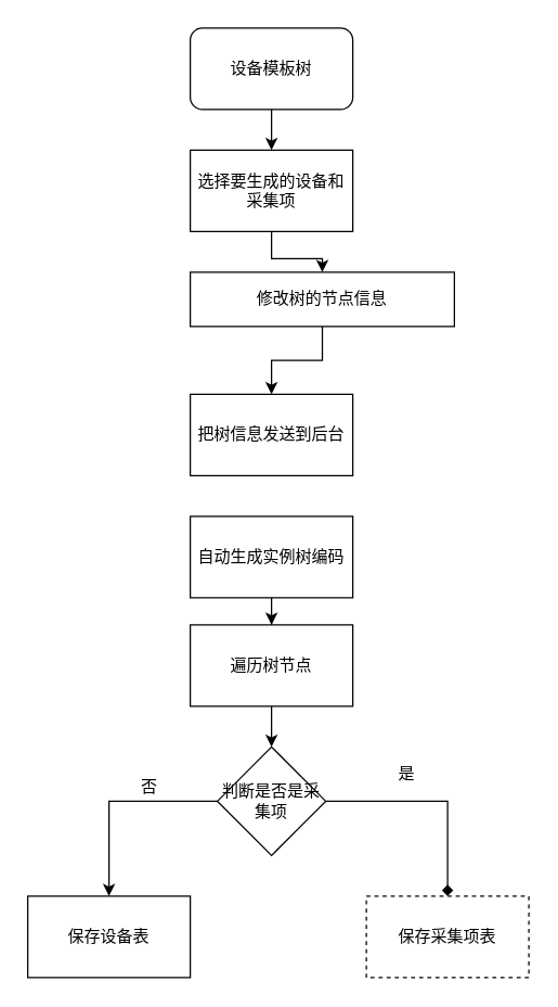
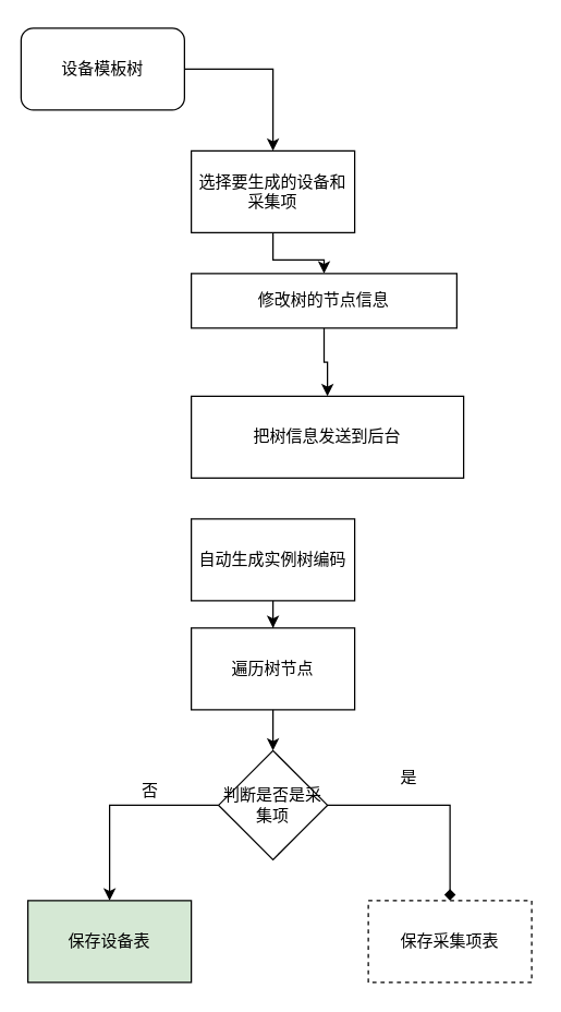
- <mxCell id="3" value="设备模板树" style="rounded=1;whiteSpace=wrap;html=1;" vertex="1" parent="1"><mxGeometry x="140" y="20" width="120" height="60" as="geometry" /></mxCell>
+ <mxCell id="3" value="设备模板树" style="rounded=1;whiteSpace=wrap;html=1;" vertex="1" parent="1"><mxGeometry x="15" y="20" width="120" height="60" as="geometry" /></mxCell>
- <mxCell id="8" value="把树信息发送到后台" style="rounded=0;whiteSpace=wrap;html=1;" vertex="1" parent="1"><mxGeometry x="140" y="290" width="120" height="60" as="geometry" /></mxCell>
+ <mxCell id="8" value="把树信息发送到后台" style="rounded=0;whiteSpace=wrap;html=1;" vertex="1" parent="1"><mxGeometry x="140" y="290" width="200" height="60" as="geometry" /></mxCell>
- <mxCell id="17" value="保存设备表" style="rounded=0;whiteSpace=wrap;html=1;" vertex="1" parent="1"><mxGeometry x="20" y="660" width="120" height="60" as="geometry" /></mxCell>
+ <mxCell id="17" value="保存设备表" style="rounded=0;whiteSpace=wrap;html=1;fillColor=#d5e8d4;" vertex="1" parent="1"><mxGeometry x="20" y="660" width="120" height="60" as="geometry" /></mxCell>
